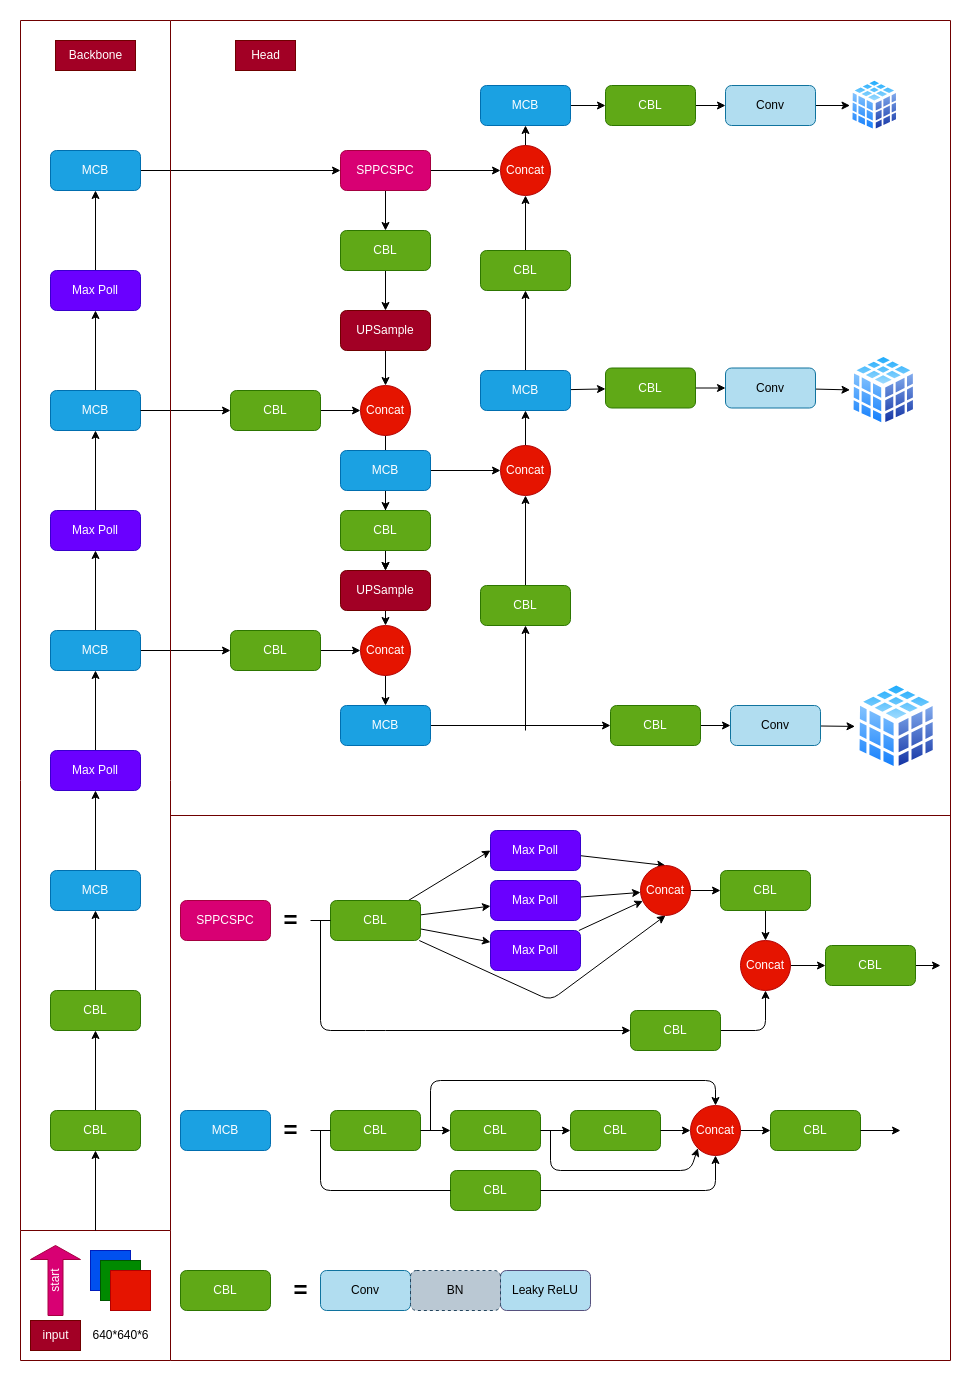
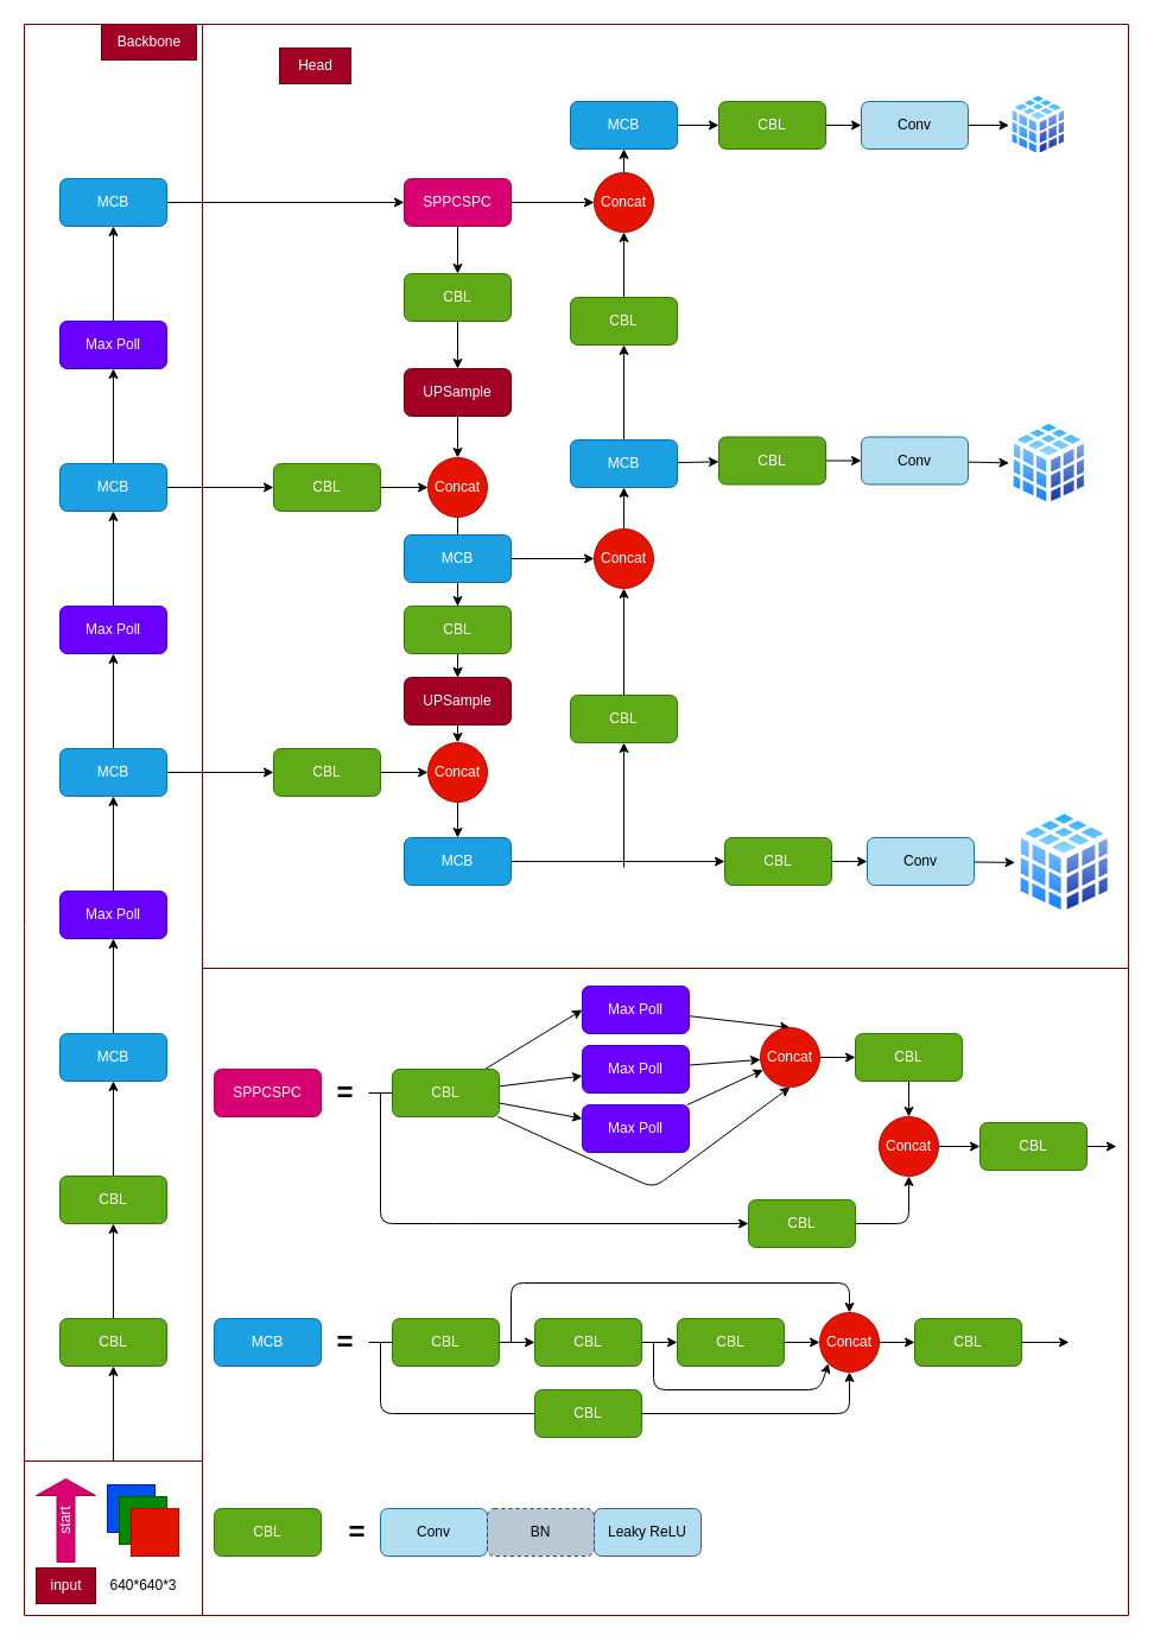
- <mxCell id="81" value="Backbone" style="text;html=1;align=center;verticalAlign=middle;resizable=0;points=[];autosize=1;strokeColor=#6F0000;fillColor=#a20025;fontColor=#ffffff;" vertex="1" parent="1"><mxGeometry x="55" y="40" width="80" height="30" as="geometry" /></mxCell>
+ <mxCell id="81" value="Backbone" style="text;html=1;align=center;verticalAlign=middle;resizable=0;points=[];autosize=1;strokeColor=#6F0000;fillColor=#a20025;fontColor=#ffffff;" vertex="1" parent="1"><mxGeometry x="85" y="20" width="80" height="30" as="geometry" /></mxCell>
- <mxCell id="5" value="640*640*6" style="text;html=1;align=center;verticalAlign=middle;resizable=0;points=[];autosize=1;strokeColor=none;fillColor=none;" vertex="1" parent="1"><mxGeometry x="80" y="1320" width="80" height="30" as="geometry" /></mxCell>
+ <mxCell id="5" value="640*640*3" style="text;html=1;align=center;verticalAlign=middle;resizable=0;points=[];autosize=1;strokeColor=none;fillColor=none;" vertex="1" parent="1"><mxGeometry x="80" y="1320" width="80" height="30" as="geometry" /></mxCell>
